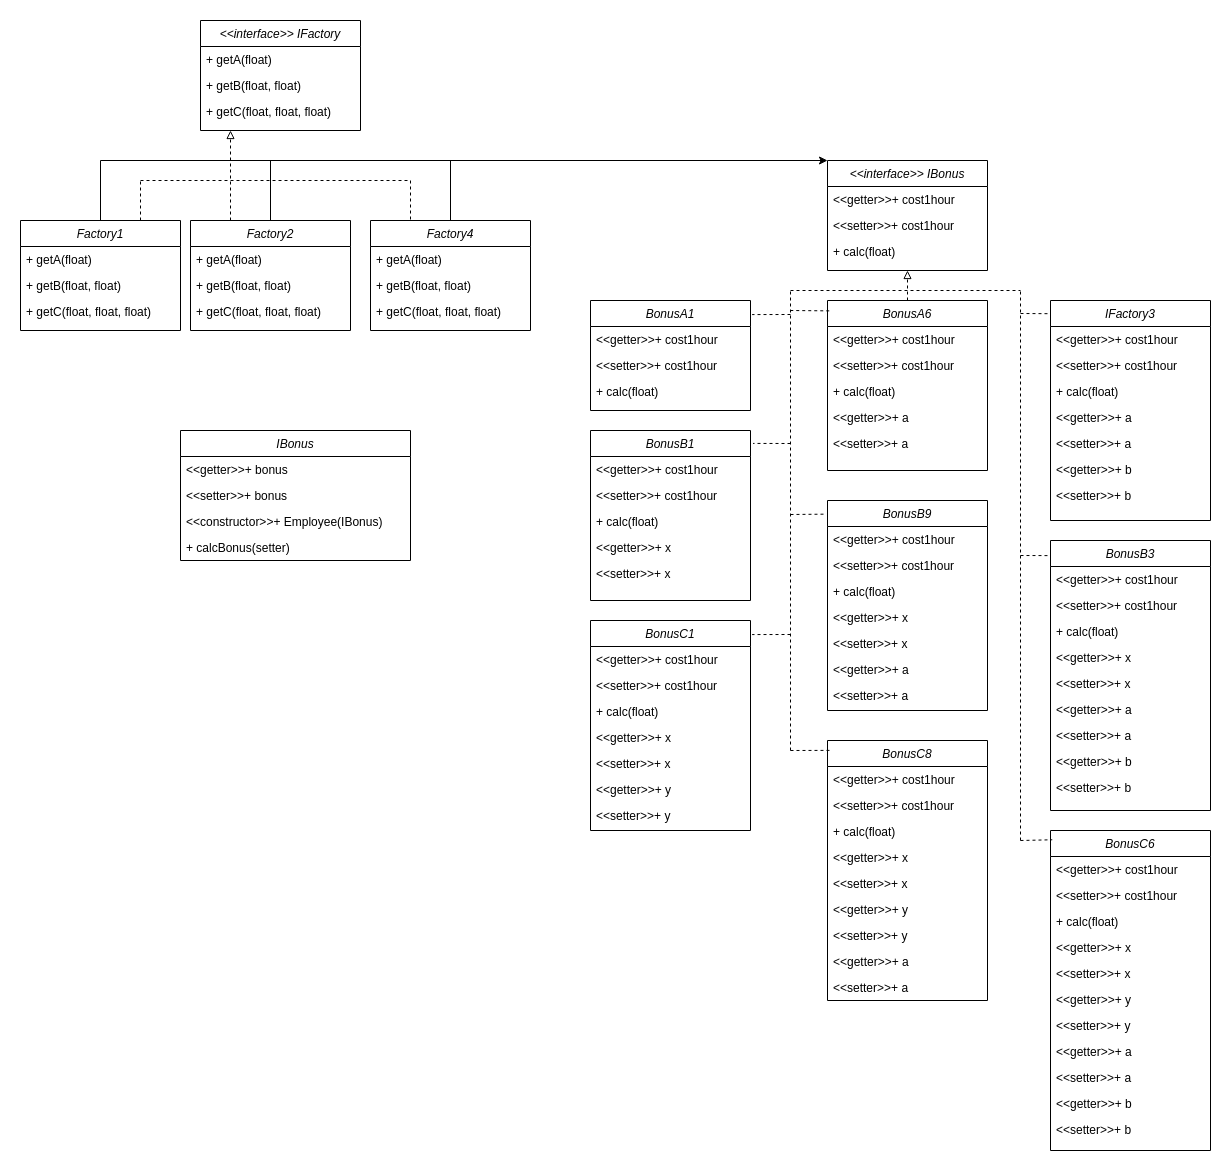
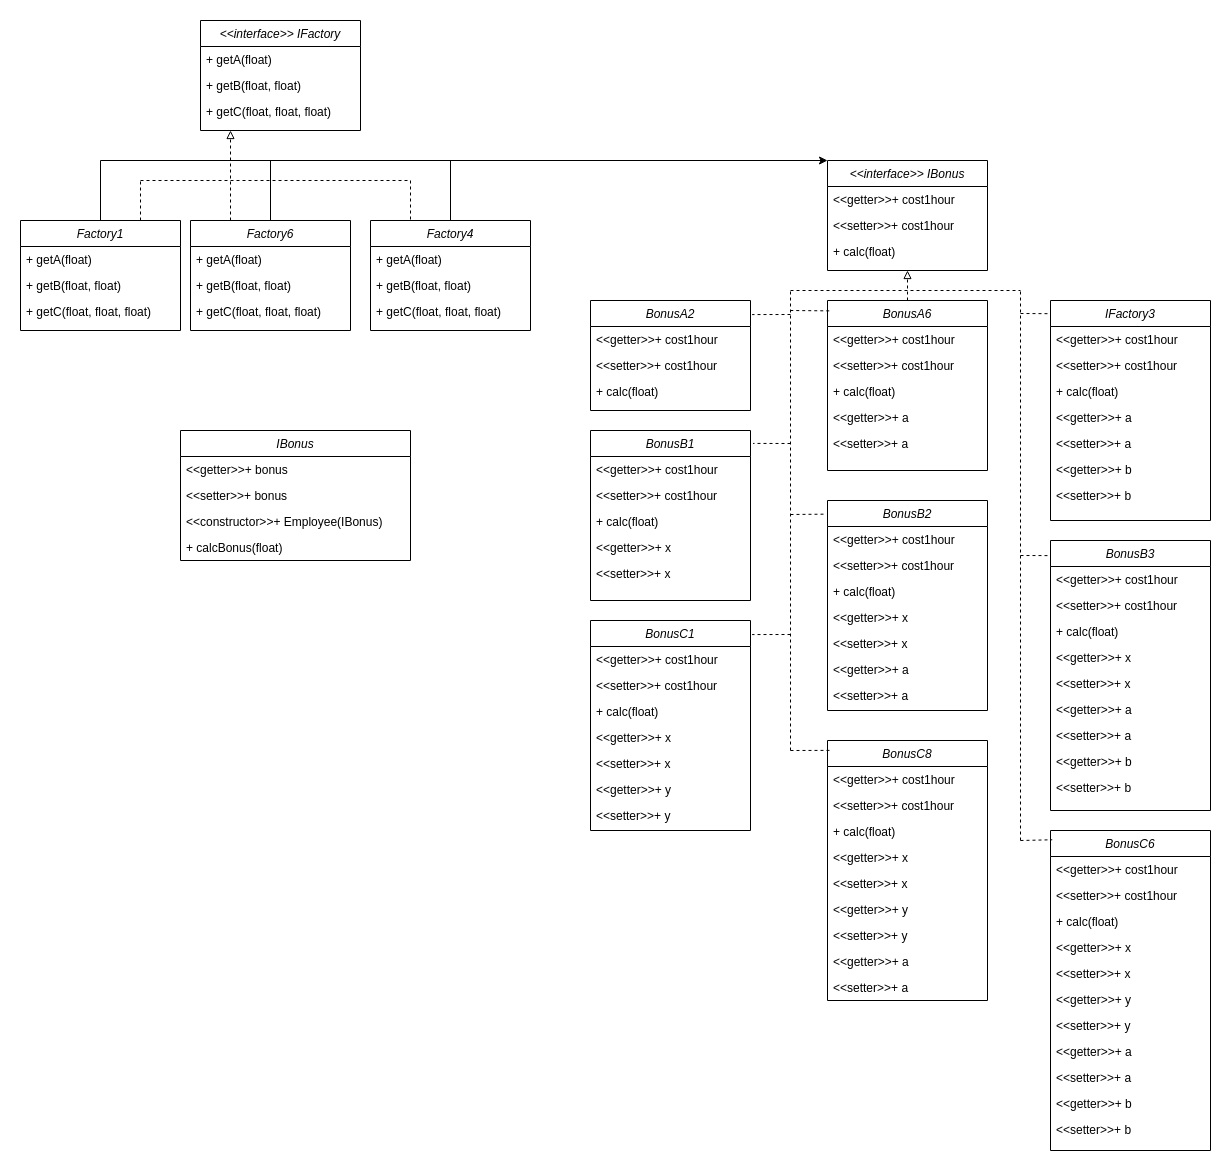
- <mxCell id="10" value="Factory2" style="swimlane;fontStyle=2;align=center;verticalAlign=top;childLayout=stackLayout;horizontal=1;startSize=26;horizontalStack=0;resizeParent=1;resizeLast=0;collapsible=1;marginBottom=0;rounded=0;shadow=0;strokeWidth=1;" parent="1" vertex="1"><mxGeometry x="190" y="220" width="160" height="110" as="geometry"><mxRectangle x="230" y="140" width="160" height="26" as="alternateBounds" /></mxGeometry></mxCell>
+ <mxCell id="10" value="Factory6" style="swimlane;fontStyle=2;align=center;verticalAlign=top;childLayout=stackLayout;horizontal=1;startSize=26;horizontalStack=0;resizeParent=1;resizeLast=0;collapsible=1;marginBottom=0;rounded=0;shadow=0;strokeWidth=1;" parent="1" vertex="1"><mxGeometry x="190" y="220" width="160" height="110" as="geometry"><mxRectangle x="230" y="140" width="160" height="26" as="alternateBounds" /></mxGeometry></mxCell>
- <mxCell id="22" value="BonusA1" style="swimlane;fontStyle=2;align=center;verticalAlign=top;childLayout=stackLayout;horizontal=1;startSize=26;horizontalStack=0;resizeParent=1;resizeLast=0;collapsible=1;marginBottom=0;rounded=0;shadow=0;strokeWidth=1;" parent="1" vertex="1"><mxGeometry x="590" y="300" width="160" height="110" as="geometry"><mxRectangle x="230" y="140" width="160" height="26" as="alternateBounds" /></mxGeometry></mxCell>
+ <mxCell id="22" value="BonusA2" style="swimlane;fontStyle=2;align=center;verticalAlign=top;childLayout=stackLayout;horizontal=1;startSize=26;horizontalStack=0;resizeParent=1;resizeLast=0;collapsible=1;marginBottom=0;rounded=0;shadow=0;strokeWidth=1;" parent="1" vertex="1"><mxGeometry x="590" y="300" width="160" height="110" as="geometry"><mxRectangle x="230" y="140" width="160" height="26" as="alternateBounds" /></mxGeometry></mxCell>
- <mxCell id="46" value="BonusB9" style="swimlane;fontStyle=2;align=center;verticalAlign=top;childLayout=stackLayout;horizontal=1;startSize=26;horizontalStack=0;resizeParent=1;resizeLast=0;collapsible=1;marginBottom=0;rounded=0;shadow=0;strokeWidth=1;" parent="1" vertex="1"><mxGeometry x="827" y="500" width="160" height="210" as="geometry"><mxRectangle x="230" y="140" width="160" height="26" as="alternateBounds" /></mxGeometry></mxCell>
+ <mxCell id="46" value="BonusB2" style="swimlane;fontStyle=2;align=center;verticalAlign=top;childLayout=stackLayout;horizontal=1;startSize=26;horizontalStack=0;resizeParent=1;resizeLast=0;collapsible=1;marginBottom=0;rounded=0;shadow=0;strokeWidth=1;" parent="1" vertex="1"><mxGeometry x="827" y="500" width="160" height="210" as="geometry"><mxRectangle x="230" y="140" width="160" height="26" as="alternateBounds" /></mxGeometry></mxCell>
- <mxCell id="98" value="+ calcBonus(setter)" style="text;align=left;verticalAlign=top;spacingLeft=4;spacingRight=4;overflow=hidden;rotatable=0;points=[[0,0.5],[1,0.5]];portConstraint=eastwest;rounded=0;shadow=0;html=0;" parent="94" vertex="1"><mxGeometry y="104" width="230" height="26" as="geometry" /></mxCell>
+ <mxCell id="98" value="+ calcBonus(float)" style="text;align=left;verticalAlign=top;spacingLeft=4;spacingRight=4;overflow=hidden;rotatable=0;points=[[0,0.5],[1,0.5]];portConstraint=eastwest;rounded=0;shadow=0;html=0;" parent="94" vertex="1"><mxGeometry y="104" width="230" height="26" as="geometry" /></mxCell>
